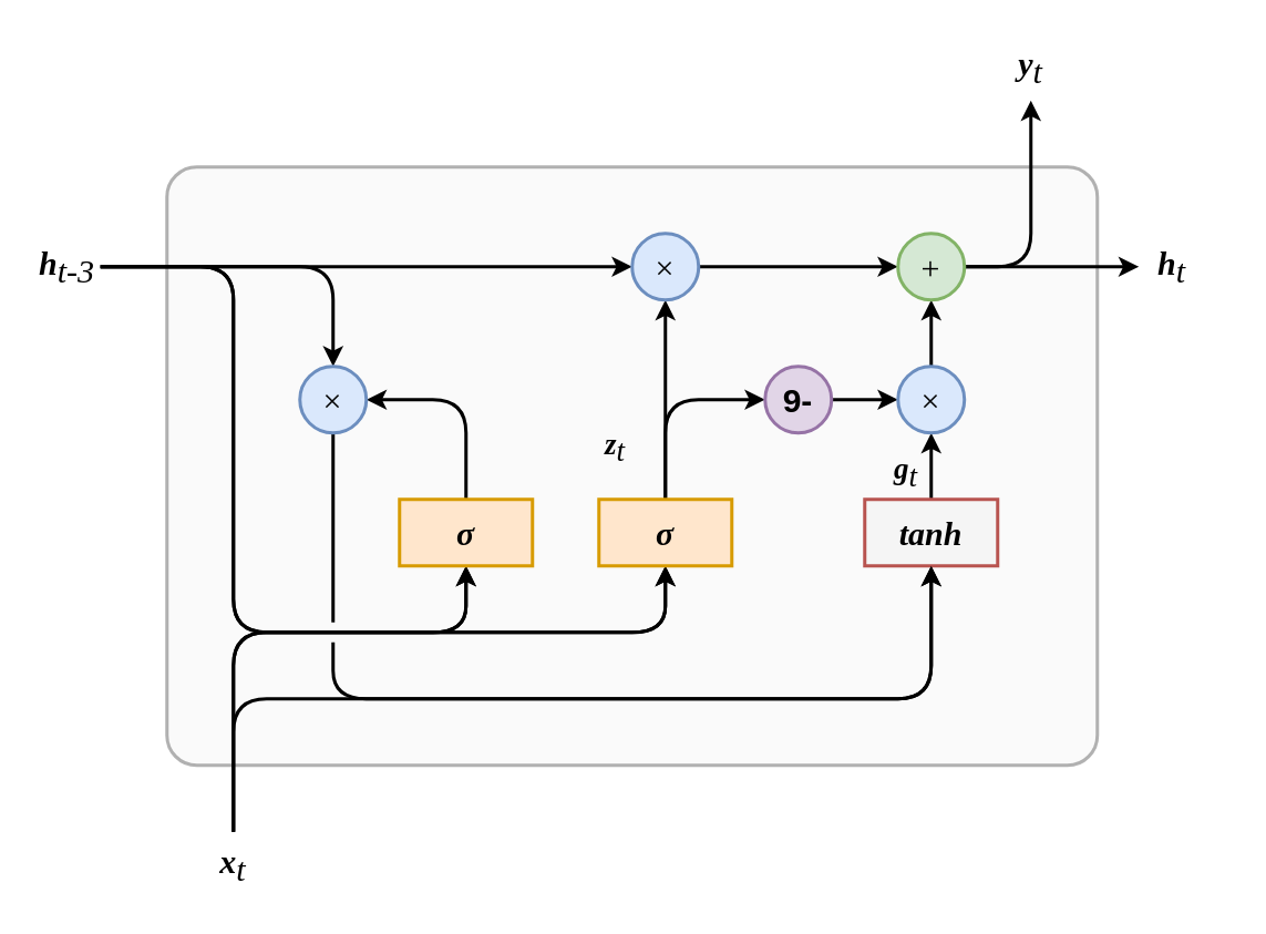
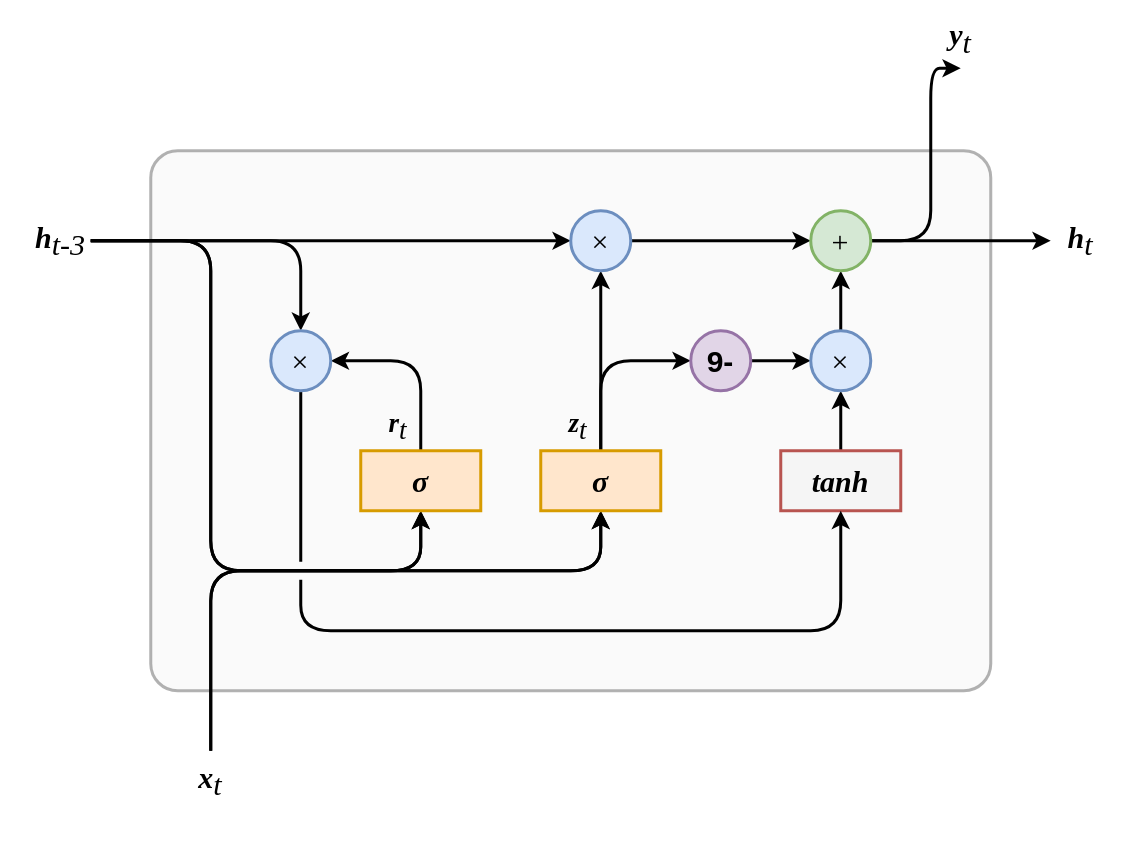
- <mxCell id="4" value="&lt;b&gt;y&lt;/b&gt;&lt;sub style=&quot;font-size: 20px;&quot;&gt;t&lt;/sub&gt;" style="text;html=1;strokeColor=none;fillColor=none;align=center;verticalAlign=middle;whiteSpace=wrap;rounded=0;fontFamily=STIXGeneral;fontSize=20;fontStyle=2" parent="1" vertex="1"><mxGeometry x="600" y="20" width="40" height="40" as="geometry" /></mxCell>
+ <mxCell id="4" value="&lt;b&gt;y&lt;/b&gt;&lt;sub style=&quot;font-size: 20px;&quot;&gt;t&lt;/sub&gt;" style="text;html=1;strokeColor=none;fillColor=none;align=center;verticalAlign=middle;whiteSpace=wrap;rounded=0;fontFamily=STIXGeneral;fontSize=20;fontStyle=2" parent="1" vertex="1"><mxGeometry x="620" y="5" width="40" height="40" as="geometry" /></mxCell>
- <mxCell id="3" value="&lt;b&gt;h&lt;/b&gt;&lt;sub style=&quot;font-size: 20px;&quot;&gt;t&lt;/sub&gt;" style="text;html=1;strokeColor=none;fillColor=none;align=center;verticalAlign=middle;whiteSpace=wrap;rounded=0;fontFamily=STIXGeneral;fontSize=20;fontStyle=2" parent="1" vertex="1"><mxGeometry x="685" y="140" width="40" height="40" as="geometry" /></mxCell>
+ <mxCell id="3" value="&lt;b&gt;h&lt;/b&gt;&lt;sub style=&quot;font-size: 20px;&quot;&gt;t&lt;/sub&gt;" style="text;html=1;strokeColor=none;fillColor=none;align=center;verticalAlign=middle;whiteSpace=wrap;rounded=0;fontFamily=STIXGeneral;fontSize=20;fontStyle=2" parent="1" vertex="1"><mxGeometry x="700" y="140" width="40" height="40" as="geometry" /></mxCell>
- <mxCell id="23" value="&lt;b&gt;z&lt;/b&gt;&lt;sub style=&quot;font-size: 18px;&quot;&gt;t&lt;/sub&gt;" style="text;html=1;strokeColor=none;fillColor=none;align=center;verticalAlign=middle;whiteSpace=wrap;rounded=0;fontFamily=STIXGeneral;fontSize=18;fontStyle=2" parent="1" vertex="1"><mxGeometry x="355" y="255" width="30" height="30" as="geometry" /></mxCell>
+ <mxCell id="23" value="&lt;b&gt;z&lt;/b&gt;&lt;sub style=&quot;font-size: 18px;&quot;&gt;t&lt;/sub&gt;" style="text;html=1;strokeColor=none;fillColor=none;align=center;verticalAlign=middle;whiteSpace=wrap;rounded=0;fontFamily=STIXGeneral;fontSize=18;fontStyle=2" parent="1" vertex="1"><mxGeometry x="370" y="270" width="30" height="30" as="geometry" /></mxCell>
+ <mxCell id="24" value="&lt;b&gt;r&lt;/b&gt;&lt;sub style=&quot;font-size: 18px;&quot;&gt;t&lt;/sub&gt;" style="text;html=1;strokeColor=none;fillColor=none;align=center;verticalAlign=middle;whiteSpace=wrap;rounded=0;fontFamily=STIXGeneral;fontSize=18;fontStyle=2" parent="1" vertex="1"><mxGeometry x="250" y="270" width="30" height="30" as="geometry" /></mxCell>
- <mxCell id="25" value="&lt;b&gt;g&lt;/b&gt;&lt;sub style=&quot;font-size: 18px;&quot;&gt;t&lt;/sub&gt;" style="text;html=1;strokeColor=none;fillColor=none;align=center;verticalAlign=middle;whiteSpace=wrap;rounded=0;fontFamily=STIXGeneral;fontSize=18;fontStyle=2" parent="1" vertex="1"><mxGeometry x="530" y="270" width="30" height="30" as="geometry" /></mxCell>
- <mxCell id="10" style="edgeStyle=orthogonalEdgeStyle;rounded=1;orthogonalLoop=1;jettySize=auto;html=1;exitX=0.5;exitY=0;exitDx=0;exitDy=0;entryX=0.5;entryY=1;entryDx=0;entryDy=0;strokeWidth=2;arcSize=40;" parent="1" source="13" target="20" edge="1"><mxGeometry relative="1" as="geometry"><Array as="points"><mxPoint x="140" y="420" /><mxPoint x="560" y="420" /></Array></mxGeometry></mxCell>
